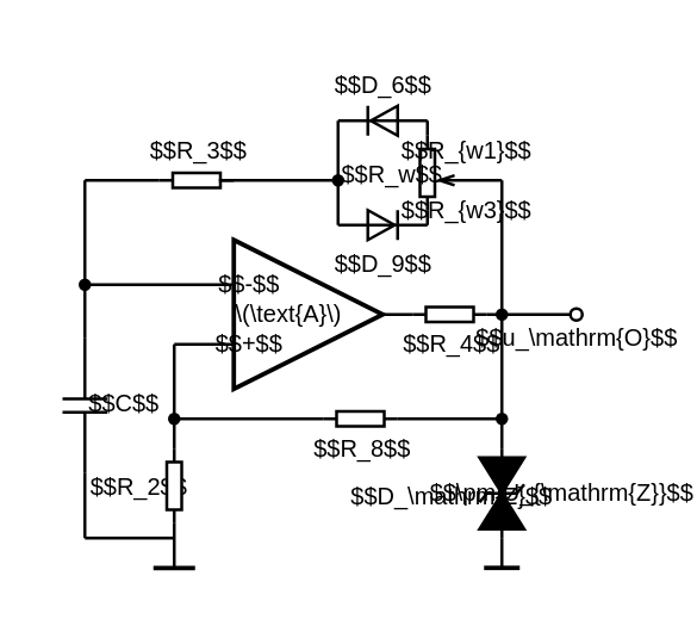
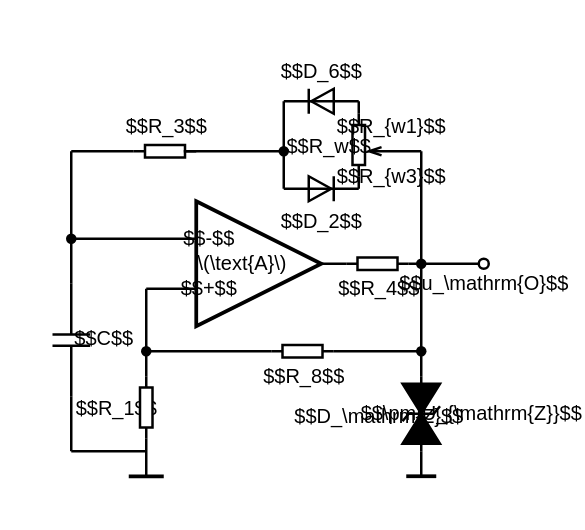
- <mxCell id="53" value="$$D_9$$" style="text;html=1;align=center;verticalAlign=middle;resizable=1;points=[];autosize=1;strokeColor=none;fillColor=none;fontSize=8;movable=1;rotatable=1;deletable=1;editable=1;connectable=1;" vertex="1" parent="1"><mxGeometry x="118" y="80" width="20" height="15" as="geometry" /></mxCell>
+ <mxCell id="53" value="$$D_2$$" style="text;html=1;align=center;verticalAlign=middle;resizable=1;points=[];autosize=1;strokeColor=none;fillColor=none;fontSize=8;movable=1;rotatable=1;deletable=1;editable=1;connectable=1;" vertex="1" parent="1"><mxGeometry x="118" y="80" width="20" height="15" as="geometry" /></mxCell>
- <mxCell id="17" value="$$R_2$$" style="text;html=1;align=center;verticalAlign=middle;resizable=1;points=[];autosize=1;strokeColor=none;fillColor=none;fontSize=8;movable=1;rotatable=1;deletable=1;editable=1;connectable=1;" parent="1" vertex="1"><mxGeometry x="38" y="155" width="15" height="15" as="geometry" /></mxCell>
+ <mxCell id="17" value="$$R_1$$" style="text;html=1;align=center;verticalAlign=middle;resizable=1;points=[];autosize=1;strokeColor=none;fillColor=none;fontSize=8;movable=1;rotatable=1;deletable=1;editable=1;connectable=1;" parent="1" vertex="1"><mxGeometry x="38" y="155" width="15" height="15" as="geometry" /></mxCell>
